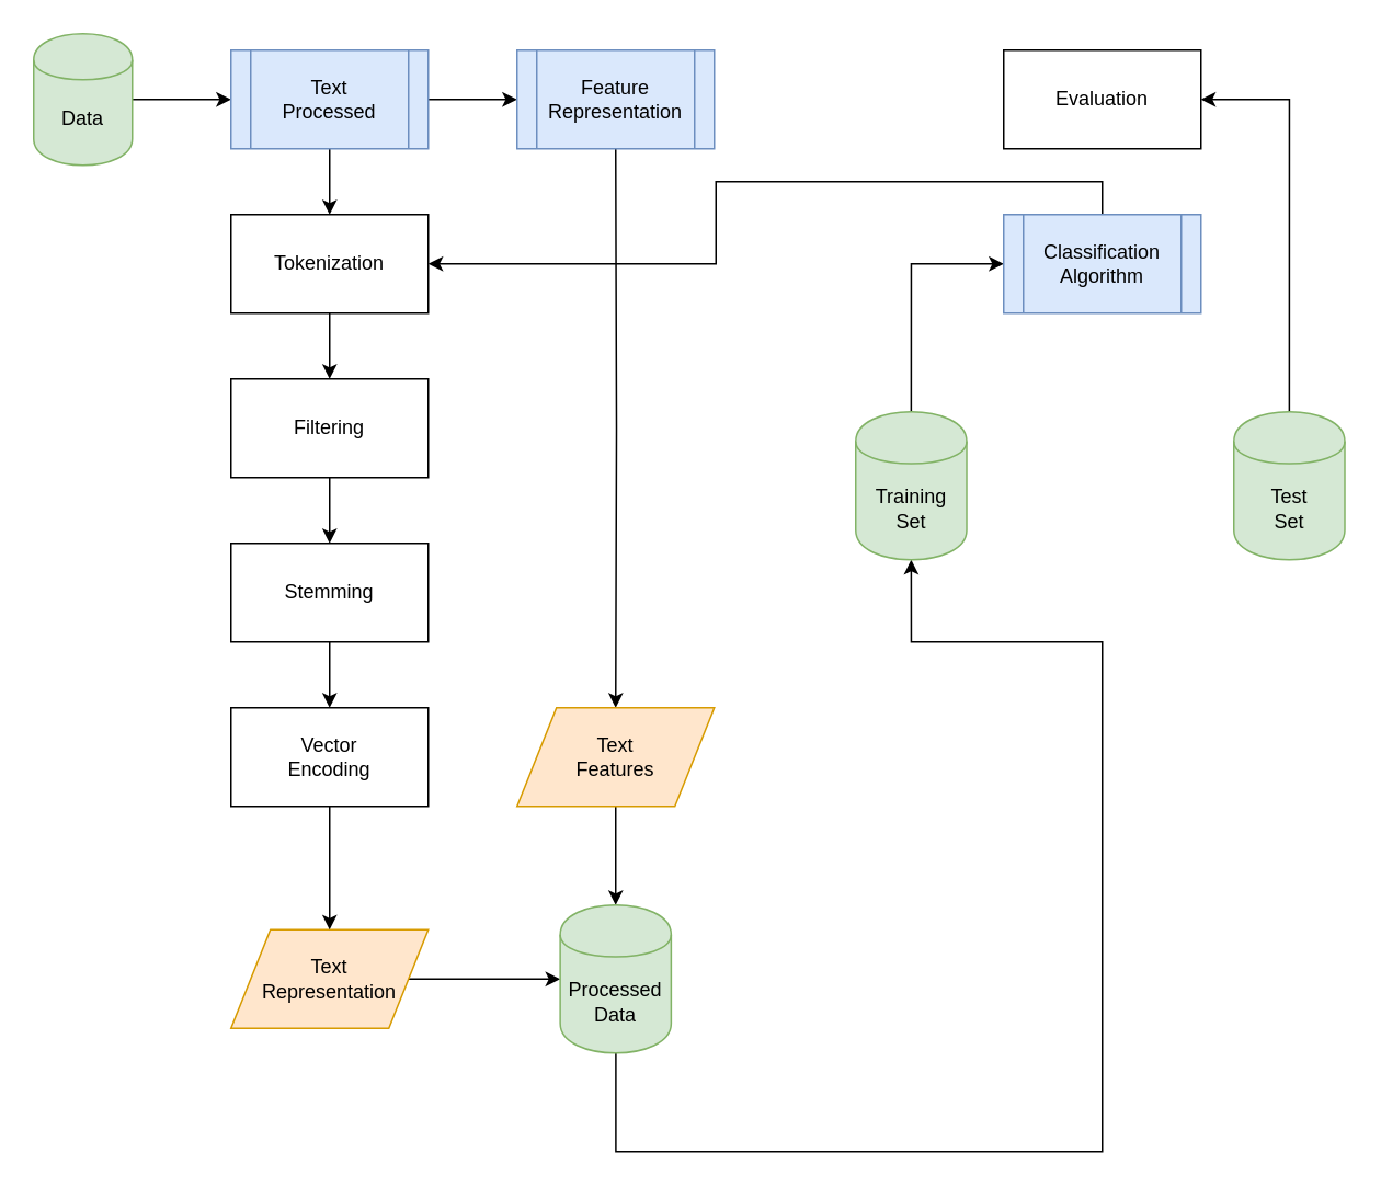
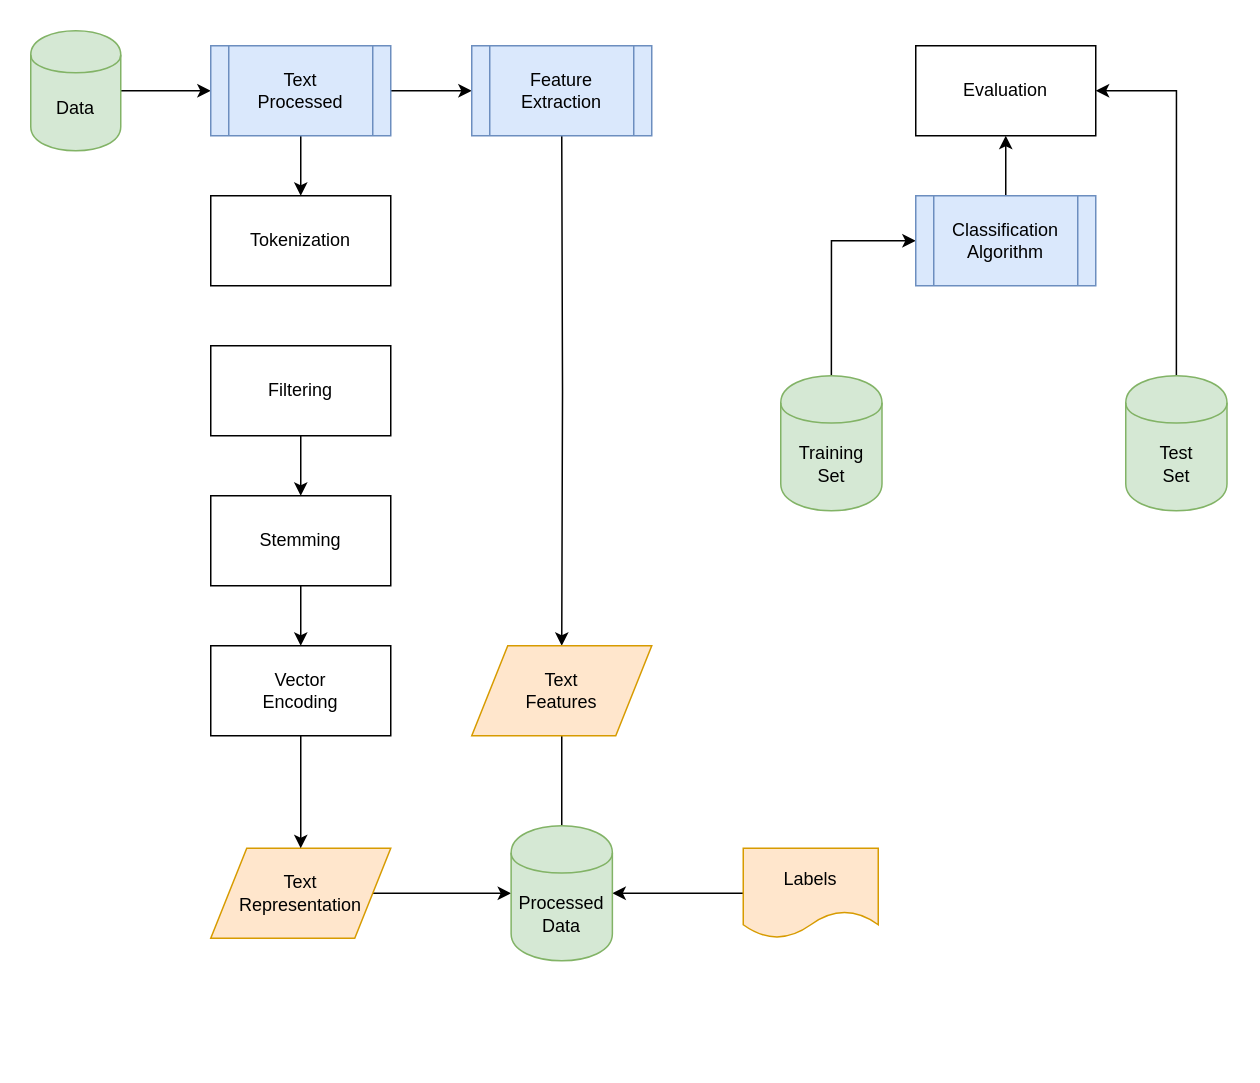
- <mxCell id="28" value="&lt;span&gt;Feature&lt;br&gt;Representation&lt;br&gt;&lt;/span&gt;" style="shape=process;whiteSpace=wrap;html=1;backgroundOutline=1;fillColor=#dae8fc;strokeColor=#6c8ebf;" parent="1" vertex="1"><mxGeometry x="314" y="30" width="120" height="60" as="geometry" /></mxCell>
+ <mxCell id="28" value="&lt;span&gt;Feature&lt;br&gt;Extraction&lt;br&gt;&lt;/span&gt;" style="shape=process;whiteSpace=wrap;html=1;backgroundOutline=1;fillColor=#dae8fc;strokeColor=#6c8ebf;" parent="1" vertex="1"><mxGeometry x="314" y="30" width="120" height="60" as="geometry" /></mxCell>
- <mxCell id="23" style="edgeStyle=orthogonalEdgeStyle;rounded=0;orthogonalLoop=1;jettySize=auto;html=1;exitX=0.5;exitY=0;exitDx=0;exitDy=0;" parent="1" source="24" target="5" edge="1"><mxGeometry relative="1" as="geometry" /></mxCell>
+ <mxCell id="23" style="edgeStyle=orthogonalEdgeStyle;rounded=0;orthogonalLoop=1;jettySize=auto;html=1;exitX=0.5;exitY=0;exitDx=0;exitDy=0;entryX=0.5;entryY=1;entryDx=0;entryDy=0;" parent="1" source="24" target="29" edge="1"><mxGeometry relative="1" as="geometry" /></mxCell>
- <mxCell id="4" value="" style="edgeStyle=orthogonalEdgeStyle;rounded=0;orthogonalLoop=1;jettySize=auto;html=1;" parent="1" source="5" target="7" edge="1"><mxGeometry relative="1" as="geometry" /></mxCell>
- <mxCell id="15" style="edgeStyle=orthogonalEdgeStyle;rounded=0;orthogonalLoop=1;jettySize=auto;html=1;exitX=0.5;exitY=1;exitDx=0;exitDy=0;entryX=0.5;entryY=0;entryDx=0;entryDy=0;" parent="1" source="16" target="18" edge="1"><mxGeometry relative="1" as="geometry" /></mxCell>
+ <mxCell id="15" style="edgeStyle=orthogonalEdgeStyle;rounded=0;orthogonalLoop=1;jettySize=auto;html=1;exitX=0.5;exitY=1;exitDx=0;exitDy=0;entryX=0.5;entryY=0;entryDx=0;entryDy=0;endArrow=none;" parent="1" source="16" target="18" edge="1"><mxGeometry relative="1" as="geometry" /></mxCell>
+ <mxCell id="13" value="" style="edgeStyle=orthogonalEdgeStyle;rounded=0;orthogonalLoop=1;jettySize=auto;html=1;entryX=1;entryY=0.5;entryDx=0;entryDy=0;" parent="1" source="14" target="18" edge="1"><mxGeometry relative="1" as="geometry"><mxPoint x="540" y="570" as="targetPoint" /><Array as="points"><mxPoint x="540" y="595" /></Array></mxGeometry></mxCell>
+ <mxCell id="14" value="Labels" style="shape=document;whiteSpace=wrap;html=1;boundedLbl=1;fillColor=#ffe6cc;strokeColor=#d79b00;" parent="1" vertex="1"><mxGeometry x="495" y="565" width="90" height="60" as="geometry" /></mxCell>
- <mxCell id="17" style="edgeStyle=orthogonalEdgeStyle;rounded=0;orthogonalLoop=1;jettySize=auto;html=1;entryX=0.5;entryY=1;entryDx=0;entryDy=0;" parent="1" source="18" target="22" edge="1"><mxGeometry relative="1" as="geometry"><Array as="points"><mxPoint x="374" y="700" /><mxPoint x="670" y="700" /><mxPoint x="670" y="390" /><mxPoint x="554" y="390" /></Array></mxGeometry></mxCell>
